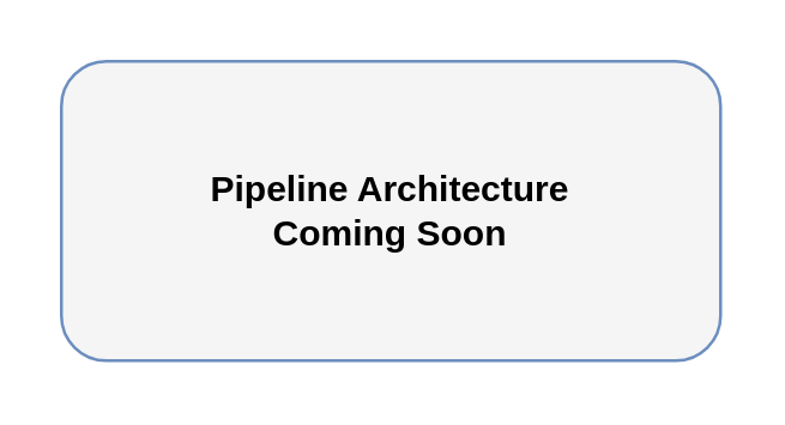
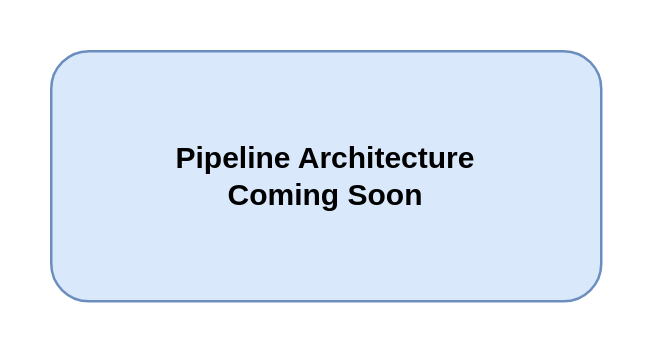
- <mxCell id="2" value="Pipeline Architecture&#10;Coming Soon" style="rounded=1;whiteSpace=wrap;html=1;fillColor=#f5f5f5;strokeColor=#6c8ebf;fontStyle=1;" vertex="1" parent="1"><mxGeometry x="20" y="20" width="220" height="100" as="geometry" /></mxCell>
+ <mxCell id="2" value="Pipeline Architecture&#10;Coming Soon" style="rounded=1;whiteSpace=wrap;html=1;fillColor=#dae8fc;strokeColor=#6c8ebf;fontStyle=1;" vertex="1" parent="1"><mxGeometry x="20" y="20" width="220" height="100" as="geometry" /></mxCell>
